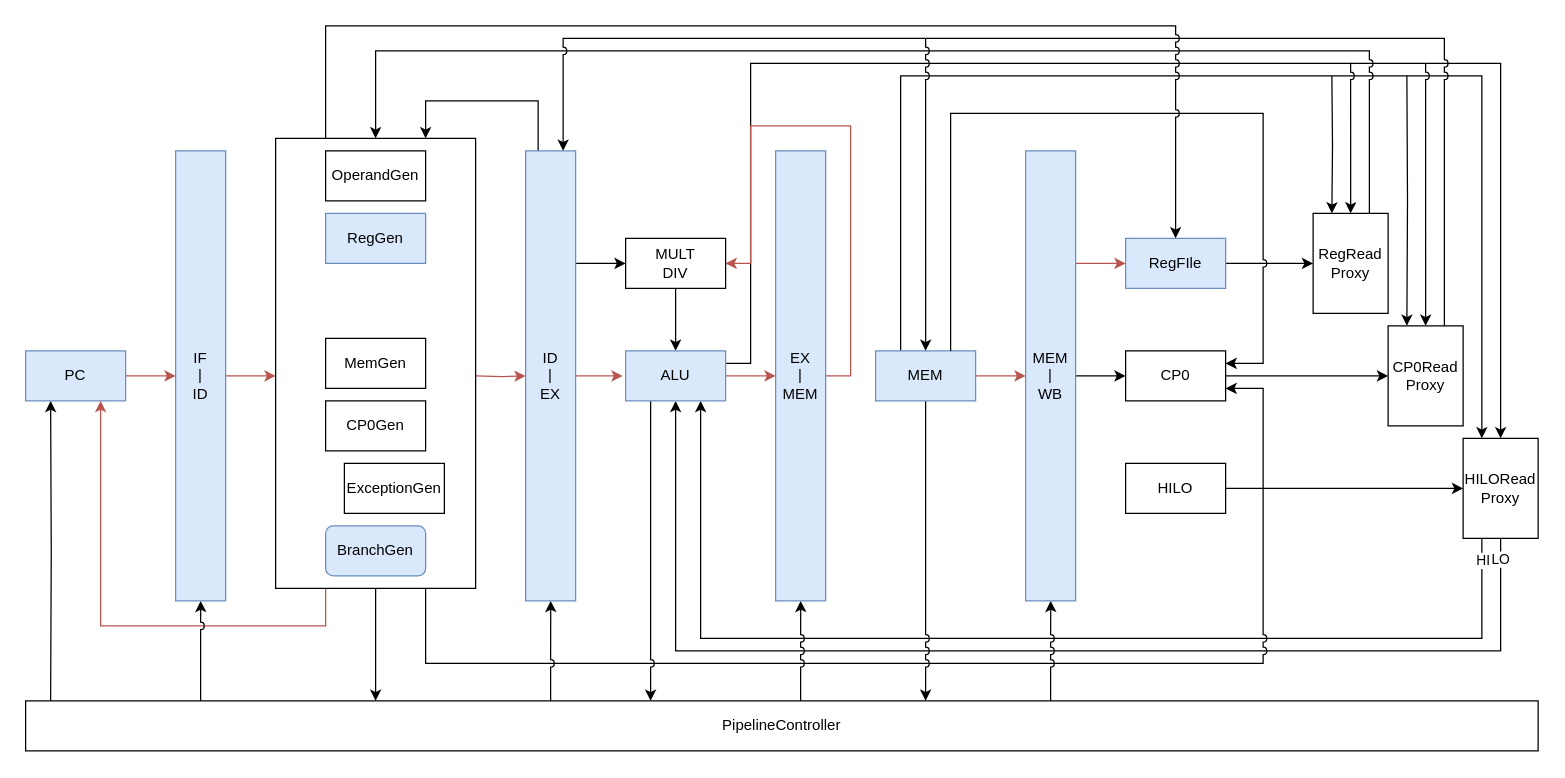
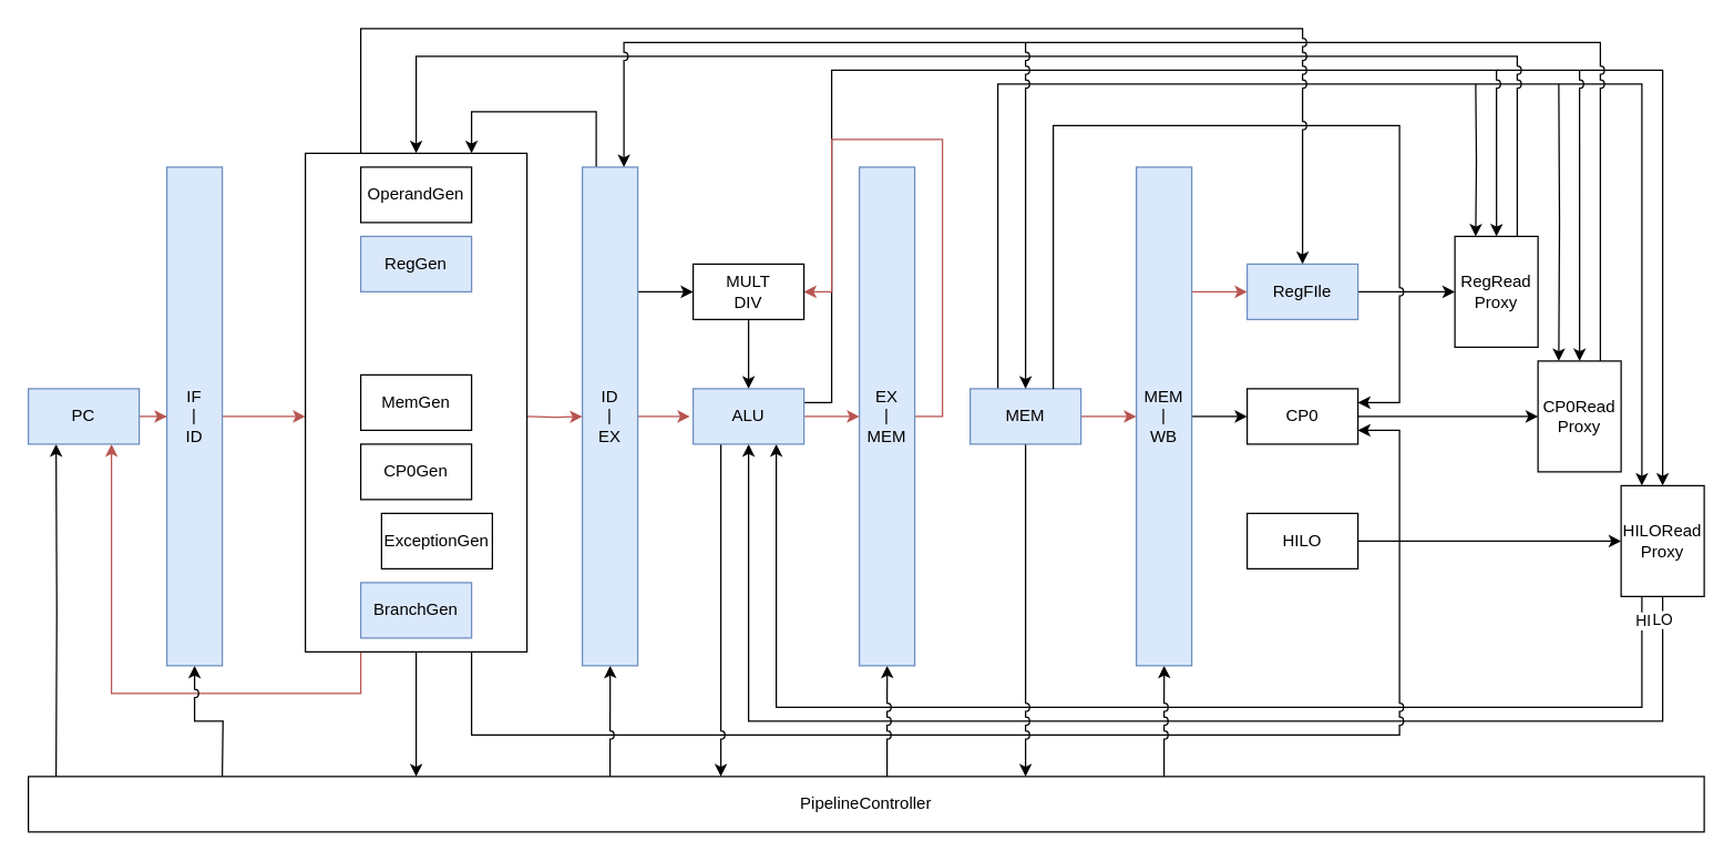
- <mxCell id="20" value="IF&lt;br&gt;|&lt;br&gt;ID" style="rounded=0;whiteSpace=wrap;html=1;fillColor=#dae8fc;strokeColor=#6c8ebf;" parent="1" vertex="1"><mxGeometry x="140" y="120" width="40" height="360" as="geometry" /></mxCell>
+ <mxCell id="20" value="IF&lt;br&gt;|&lt;br&gt;ID" style="rounded=0;whiteSpace=wrap;html=1;fillColor=#dae8fc;strokeColor=#6c8ebf;" parent="1" vertex="1"><mxGeometry x="120" y="120" width="40" height="360" as="geometry" /></mxCell>
- <mxCell id="64" value="BranchGen" style="whiteSpace=wrap;html=1;fillColor=#dae8fc;strokeColor=#6c8ebf;rounded=1;" parent="1" vertex="1"><mxGeometry x="260" y="420" width="80" height="40" as="geometry" /></mxCell>
+ <mxCell id="64" value="BranchGen" style="rounded=0;whiteSpace=wrap;html=1;fillColor=#dae8fc;strokeColor=#6c8ebf;" parent="1" vertex="1"><mxGeometry x="260" y="420" width="80" height="40" as="geometry" /></mxCell>
